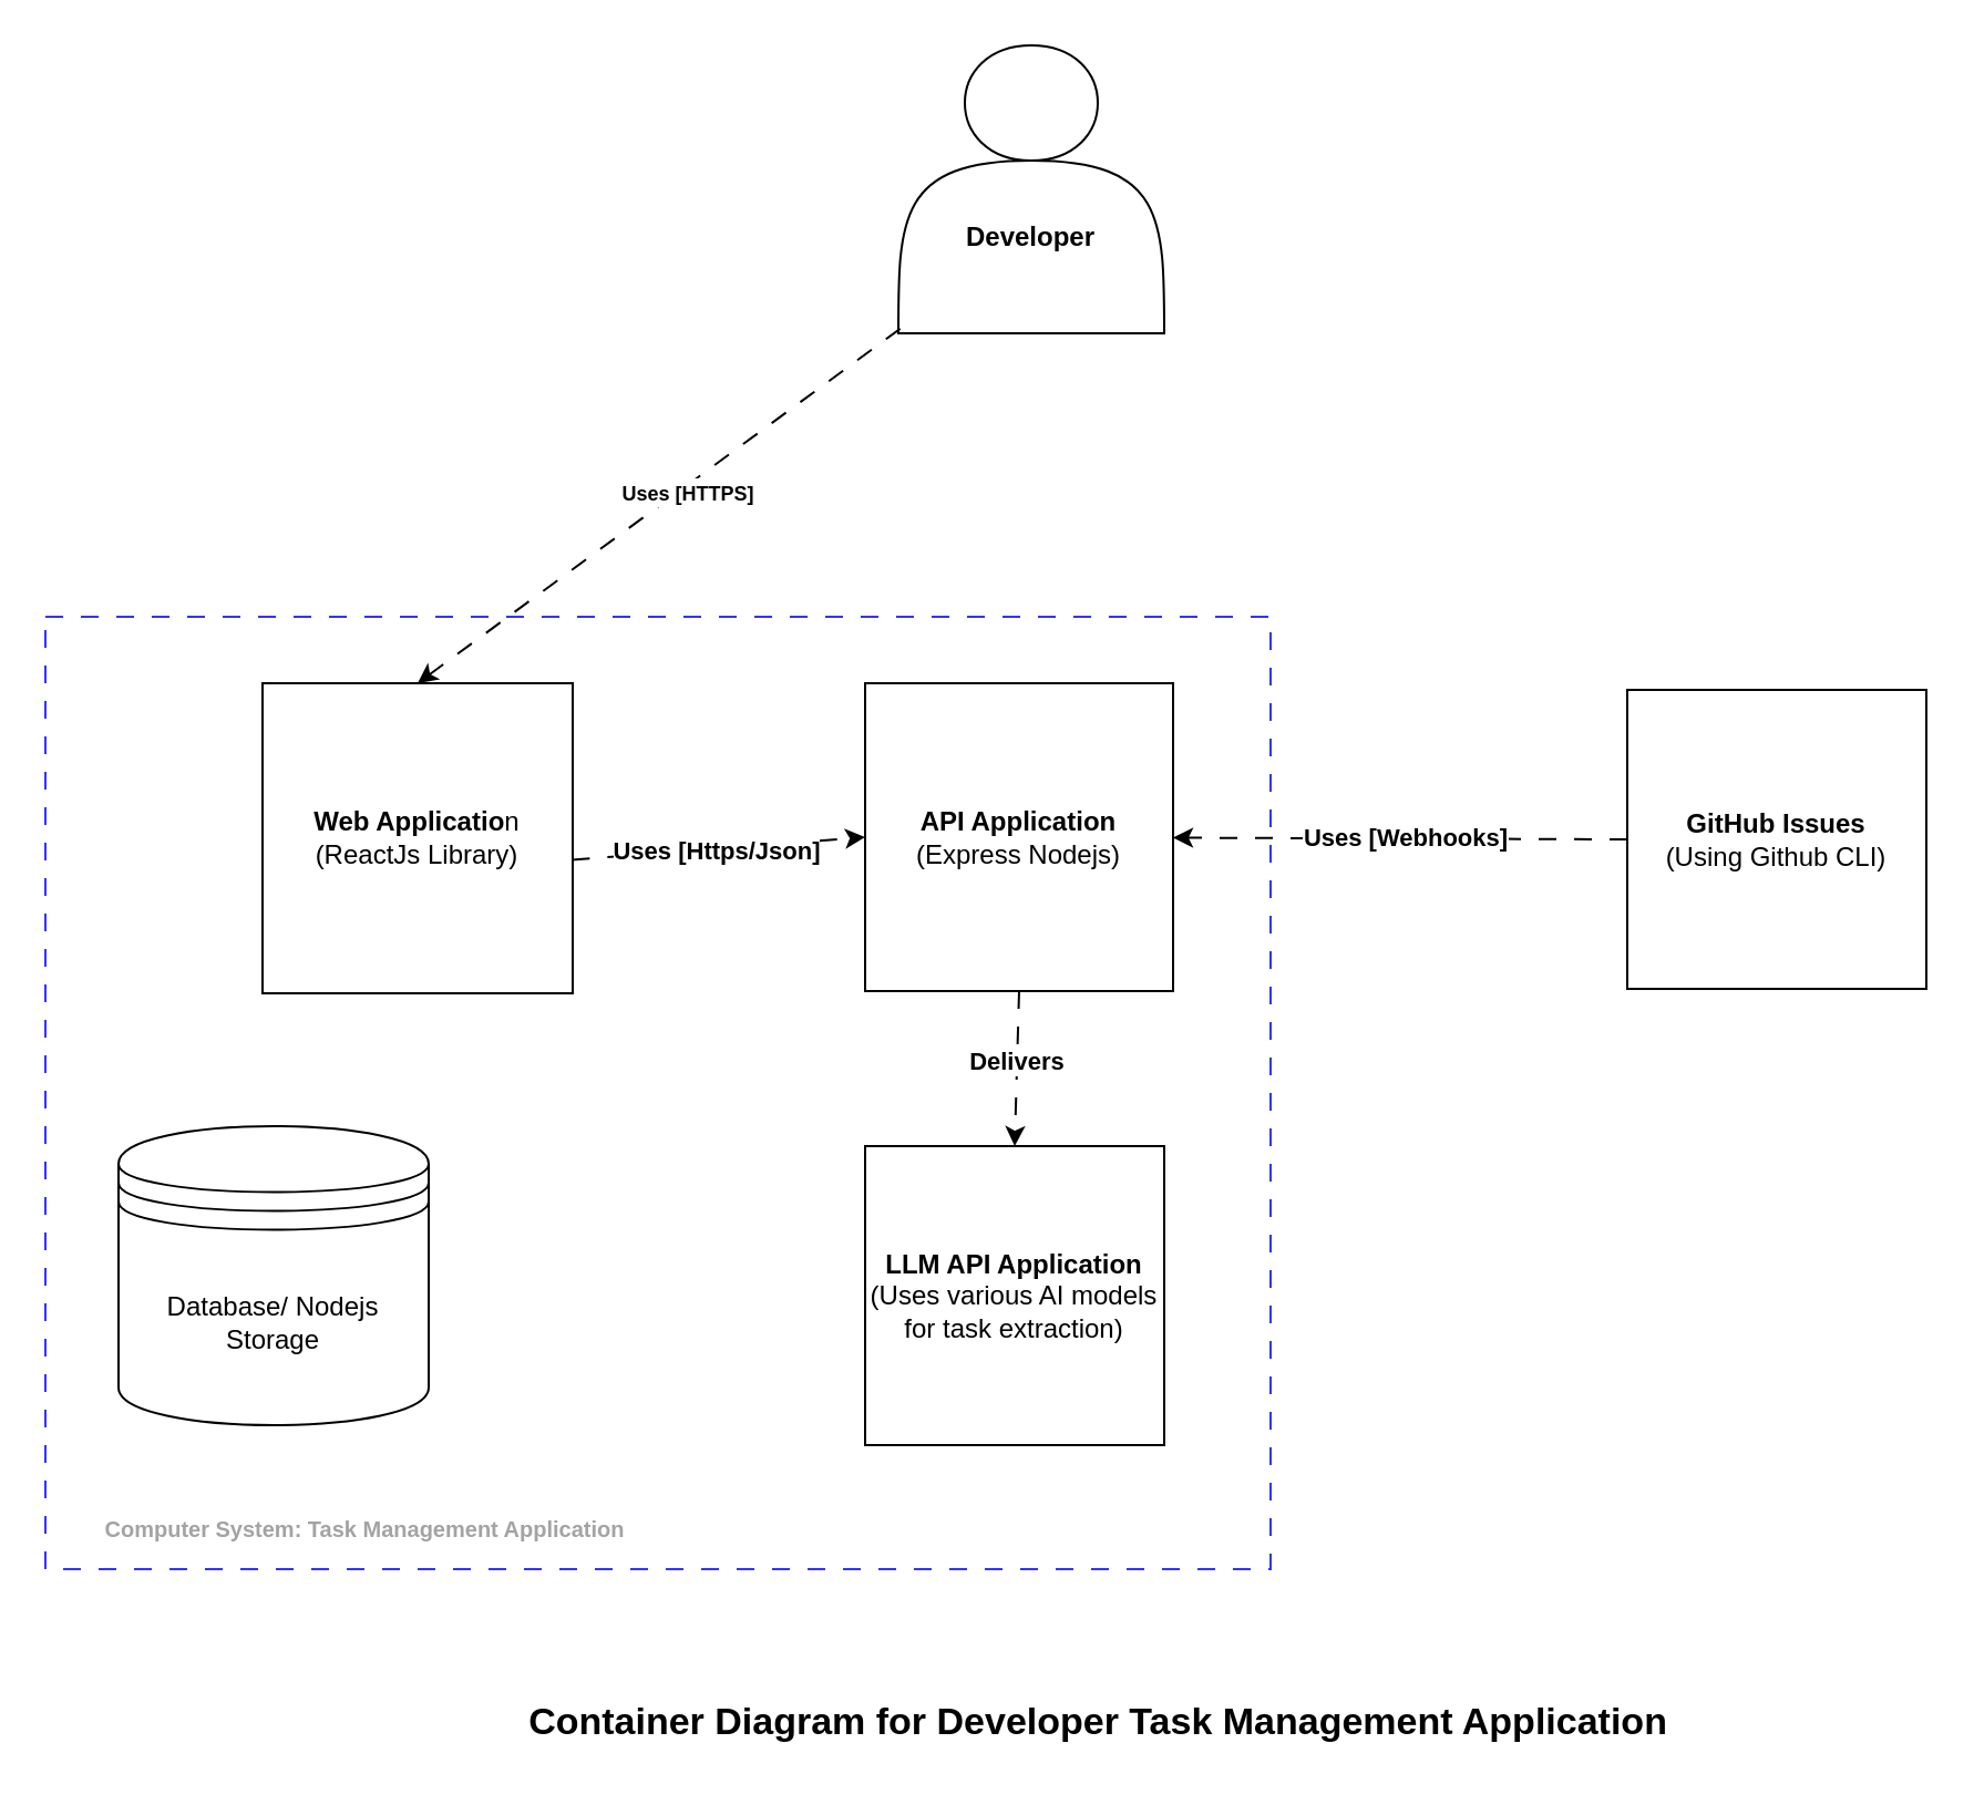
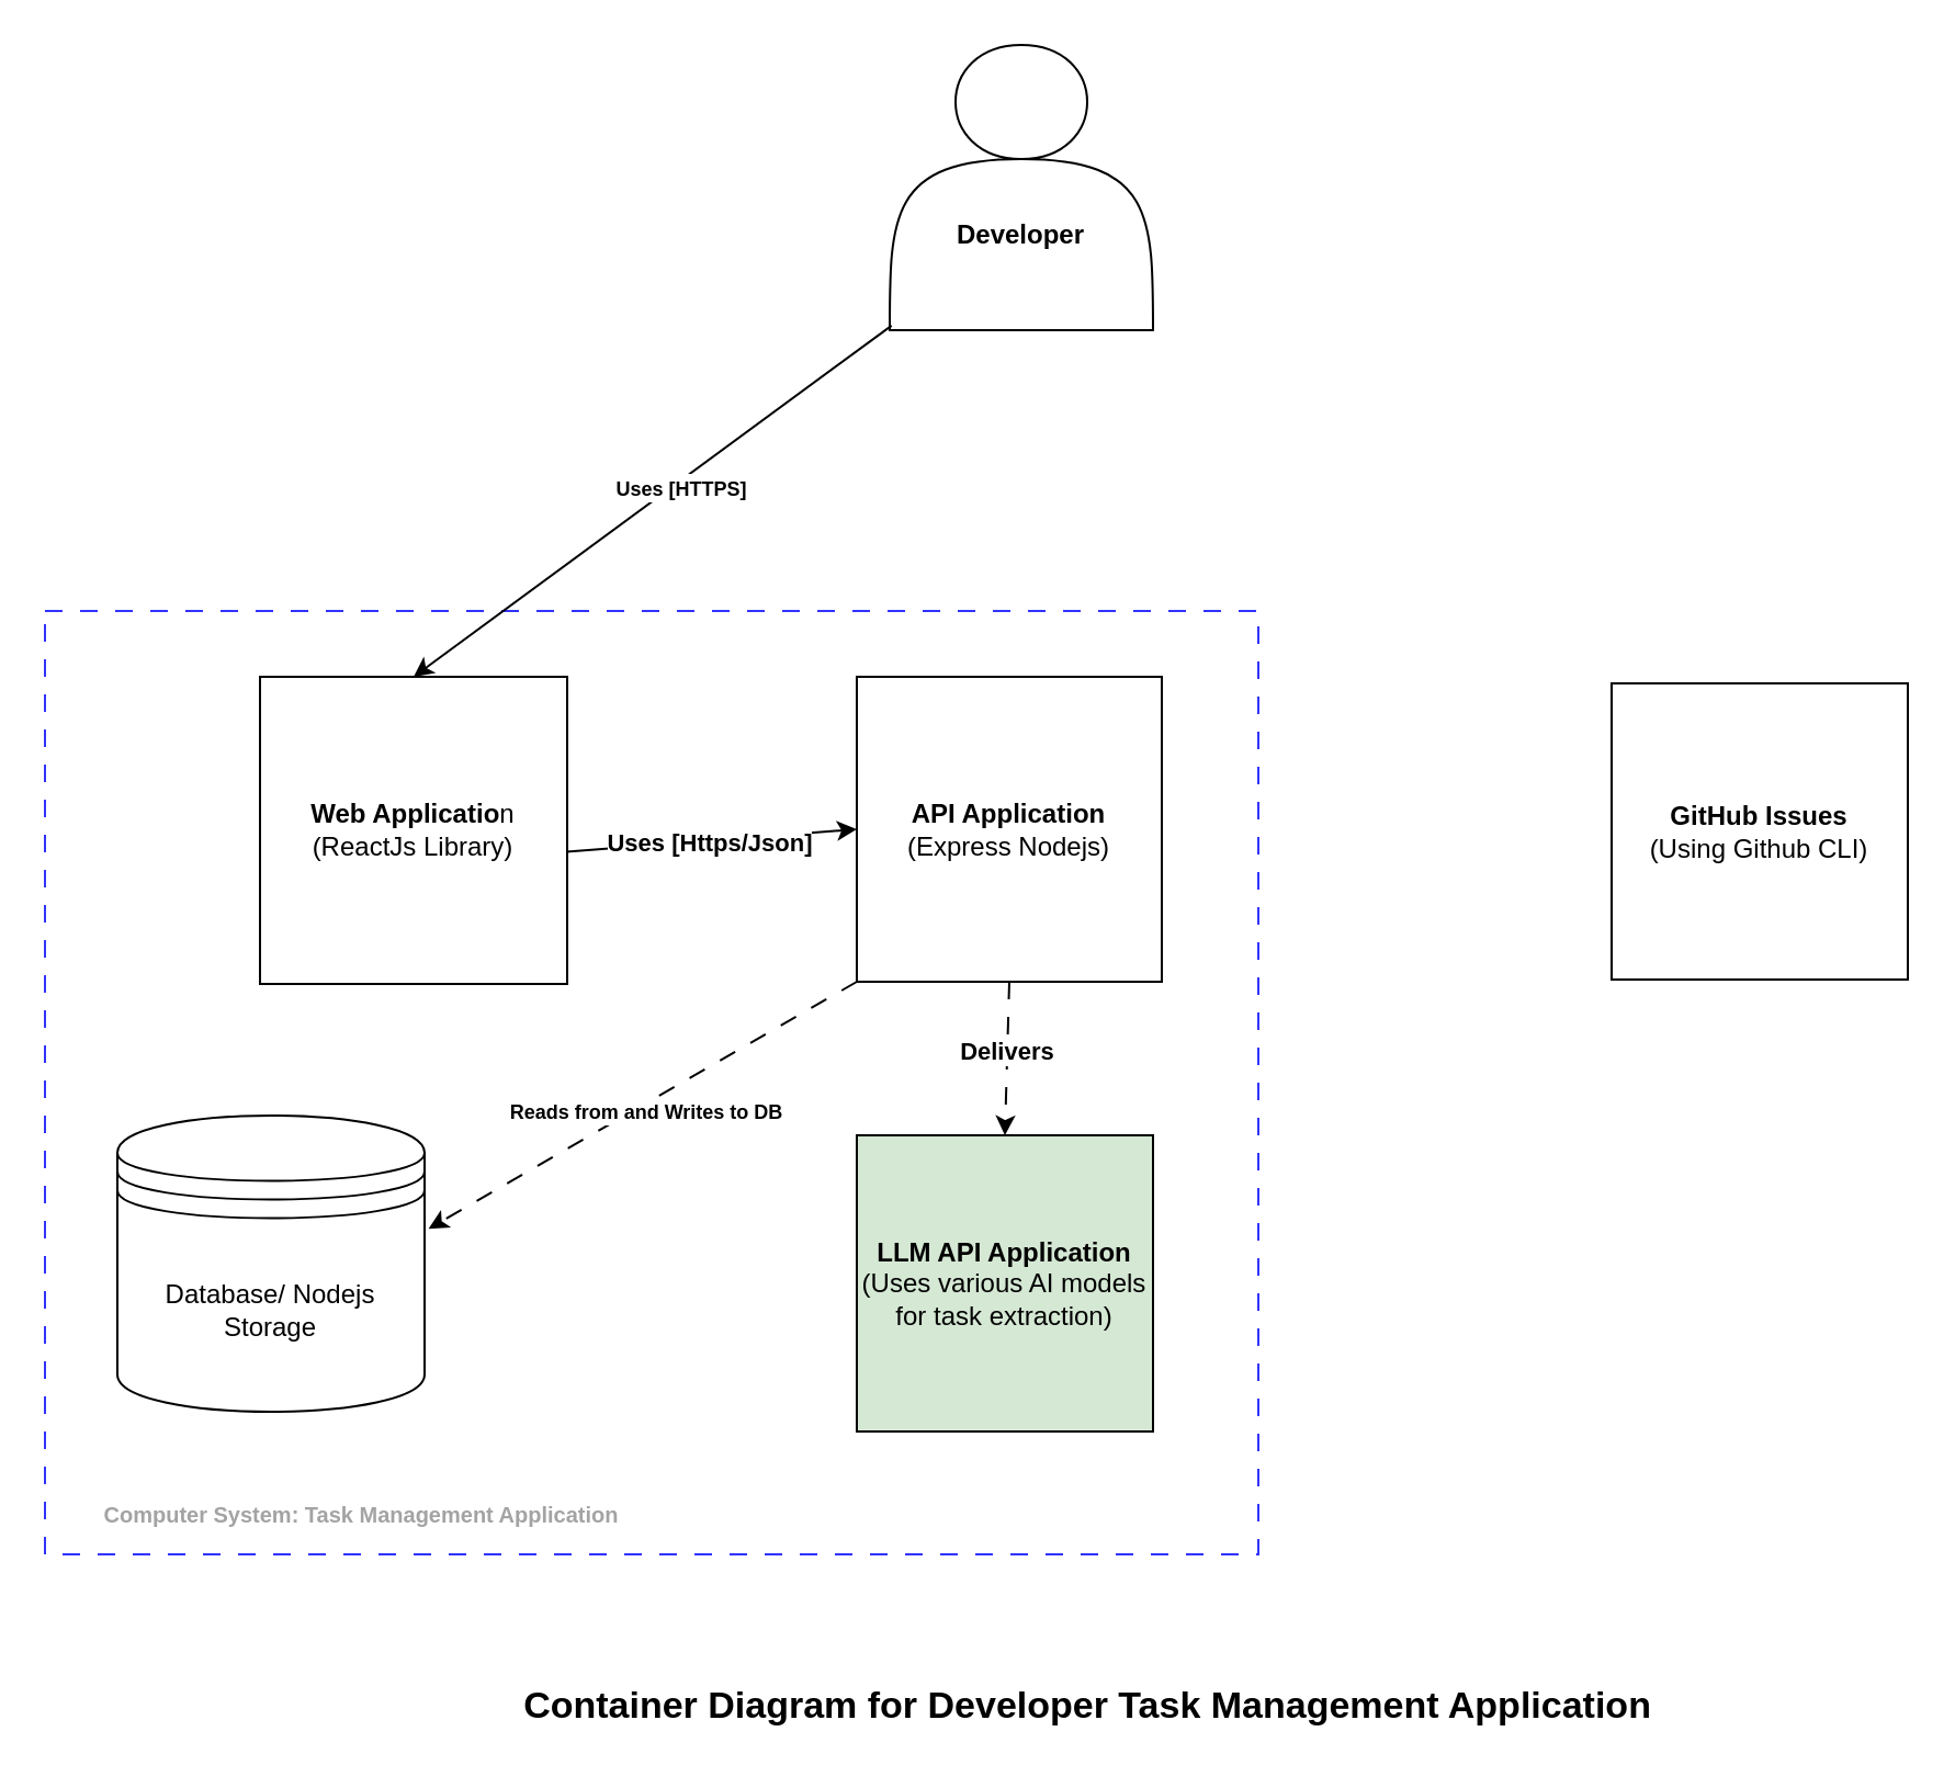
- <mxCell id="8" value="" style="endArrow=classic;html=1;rounded=0;exitX=0.007;exitY=0.984;exitDx=0;exitDy=0;exitPerimeter=0;entryX=0.5;entryY=0;entryDx=0;entryDy=0;dashed=1;dashPattern=8 8;" edge="1" parent="1" source="6" target="4"><mxGeometry width="50" height="50" relative="1" as="geometry"><mxPoint x="373" y="318" as="sourcePoint" /><mxPoint x="423" y="268" as="targetPoint" /></mxGeometry></mxCell>
+ <mxCell id="8" value="" style="endArrow=classic;html=1;rounded=0;exitX=0.007;exitY=0.984;exitDx=0;exitDy=0;exitPerimeter=0;entryX=0.5;entryY=0;entryDx=0;entryDy=0;dashed=0;dashPattern=8 8;" edge="1" parent="1" source="6" target="4"><mxGeometry width="50" height="50" relative="1" as="geometry"><mxPoint x="373" y="318" as="sourcePoint" /><mxPoint x="423" y="268" as="targetPoint" /></mxGeometry></mxCell>
- <mxCell id="19" value="" style="endArrow=classic;html=1;rounded=0;exitX=0;exitY=0.5;exitDx=0;exitDy=0;dashed=1;dashPattern=8 8;" edge="1" parent="1" source="18" target="7"><mxGeometry width="50" height="50" relative="1" as="geometry"><mxPoint x="740.5" y="548" as="sourcePoint" /><mxPoint x="1040.5" y="538" as="targetPoint" /></mxGeometry></mxCell>
- <mxCell id="20" value="&lt;b&gt;Uses [Webhooks]&lt;/b&gt;" style="edgeLabel;html=1;align=center;verticalAlign=middle;resizable=0;points=[];" vertex="1" connectable="0" parent="19"><mxGeometry x="-0.018" y="-1" relative="1" as="geometry"><mxPoint as="offset" /></mxGeometry></mxCell>
- <mxCell id="10" value="" style="endArrow=classic;html=1;rounded=0;exitX=0.998;exitY=0.57;exitDx=0;exitDy=0;exitPerimeter=0;entryX=0;entryY=0.5;entryDx=0;entryDy=0;dashed=1;dashPattern=8 8;" edge="1" parent="1" source="4" target="7"><mxGeometry width="50" height="50" relative="1" as="geometry"><mxPoint x="334" y="278" as="sourcePoint" /><mxPoint x="153" y="390" as="targetPoint" /></mxGeometry></mxCell>
+ <mxCell id="10" value="" style="endArrow=classic;html=1;rounded=0;exitX=0.998;exitY=0.57;exitDx=0;exitDy=0;exitPerimeter=0;entryX=0;entryY=0.5;entryDx=0;entryDy=0;dashed=0;dashPattern=8 8;" edge="1" parent="1" source="4" target="7"><mxGeometry width="50" height="50" relative="1" as="geometry"><mxPoint x="334" y="278" as="sourcePoint" /><mxPoint x="153" y="390" as="targetPoint" /></mxGeometry></mxCell>
+ <mxCell id="12" value="" style="endArrow=classic;html=1;rounded=0;exitX=0;exitY=1;exitDx=0;exitDy=0;entryX=1.013;entryY=0.382;entryDx=0;entryDy=0;entryPerimeter=0;dashed=1;dashPattern=8 8;" edge="1" parent="1" source="7" target="3"><mxGeometry width="50" height="50" relative="1" as="geometry"><mxPoint x="554" y="499" as="sourcePoint" /><mxPoint x="253" y="498" as="targetPoint" /></mxGeometry></mxCell>
+ <mxCell id="13" value="&lt;font style=&quot;font-size: 9px;&quot;&gt;&lt;b&gt;Reads from and Writes to DB&lt;/b&gt;&lt;/font&gt;" style="edgeLabel;html=1;align=center;verticalAlign=middle;resizable=0;points=[];" vertex="1" connectable="0" parent="12"><mxGeometry x="-0.0" y="2" relative="1" as="geometry"><mxPoint as="offset" /></mxGeometry></mxCell>
- <mxCell id="5" value="&lt;b&gt;LLM API Application&lt;/b&gt;&lt;div&gt;(Uses various AI models for task extraction)&lt;/div&gt;" style="whiteSpace=wrap;html=1;aspect=fixed;" vertex="1" parent="1"><mxGeometry x="390" y="517" width="135" height="135" as="geometry" /></mxCell>
+ <mxCell id="5" value="&lt;b&gt;LLM API Application&lt;/b&gt;&lt;div&gt;(Uses various AI models for task extraction)&lt;/div&gt;" style="whiteSpace=wrap;html=1;aspect=fixed;fillColor=#d5e8d4;" vertex="1" parent="1"><mxGeometry x="390" y="517" width="135" height="135" as="geometry" /></mxCell>
